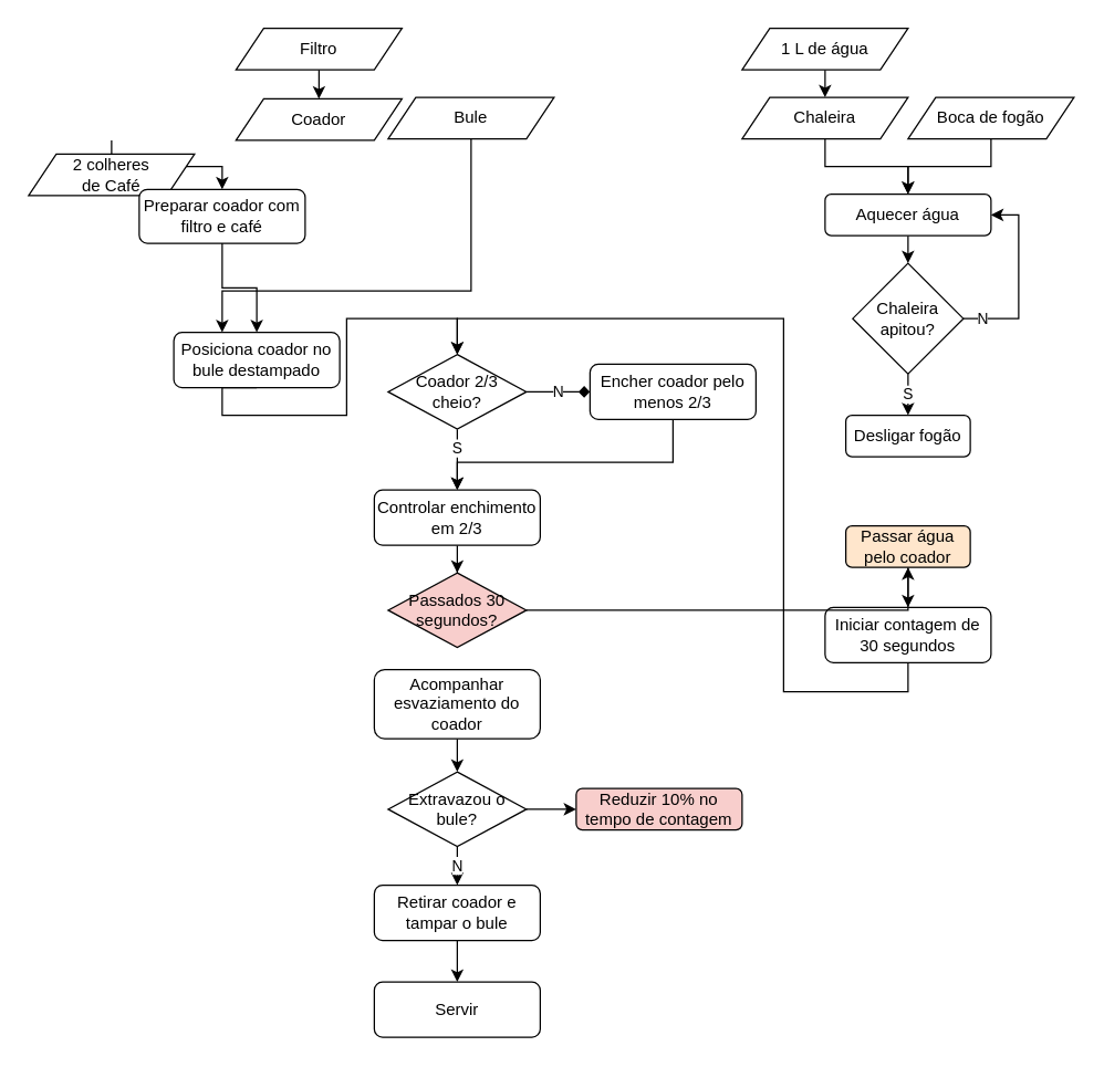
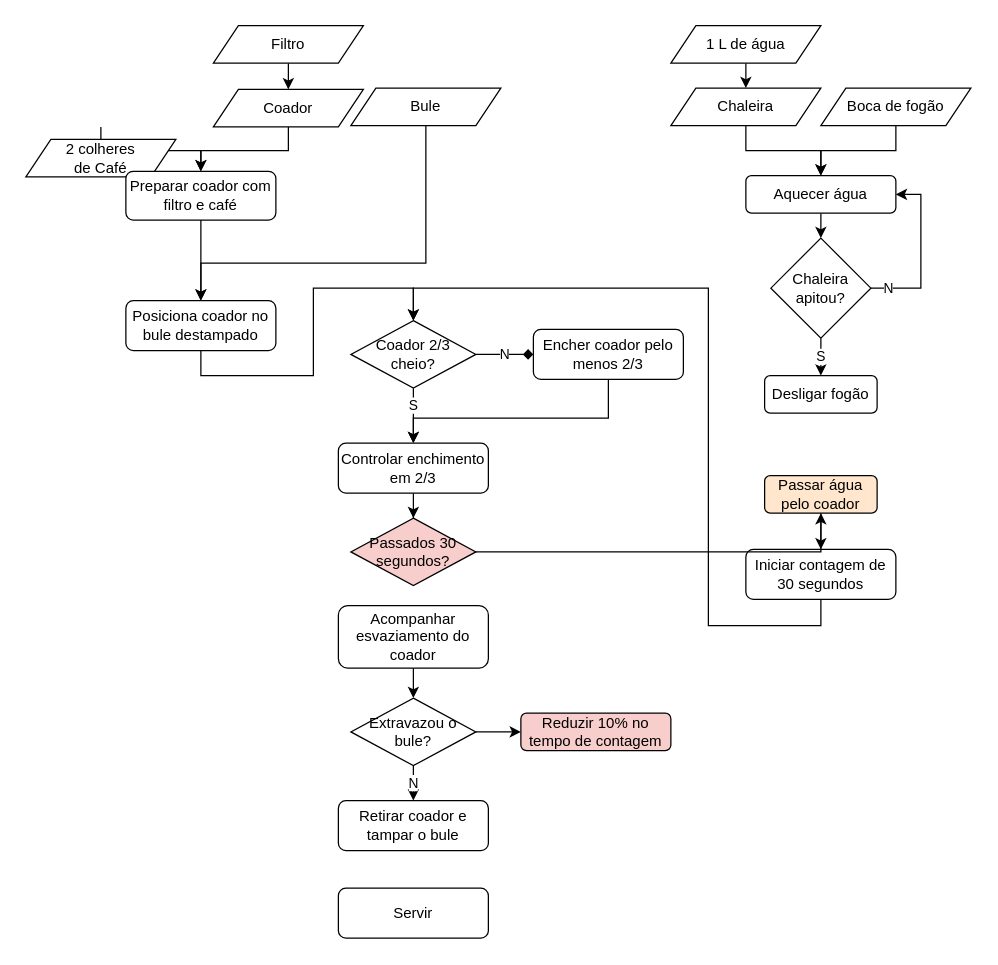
+ <mxCell id="16" value="" style="edgeStyle=orthogonalEdgeStyle;rounded=0;orthogonalLoop=1;jettySize=auto;html=1;" edge="1" parent="1" source="17" target="21"><mxGeometry relative="1" as="geometry"><Array as="points"><mxPoint x="230" y="120" /><mxPoint x="160" y="120" /></Array></mxGeometry></mxCell>
- <mxCell id="23" value="Posiciona coador no bule destampado" style="rounded=1;whiteSpace=wrap;html=1;" vertex="1" parent="1"><mxGeometry x="125" y="240" width="120" height="40" as="geometry" /></mxCell>
+ <mxCell id="23" value="Posiciona coador no bule destampado" style="rounded=1;whiteSpace=wrap;html=1;" vertex="1" parent="1"><mxGeometry x="100" y="240" width="120" height="40" as="geometry" /></mxCell>
- <mxCell id="44" value="" style="edgeStyle=orthogonalEdgeStyle;rounded=0;orthogonalLoop=1;jettySize=auto;html=1;" edge="1" parent="1" source="45" target="46"><mxGeometry relative="1" as="geometry" /></mxCell>
